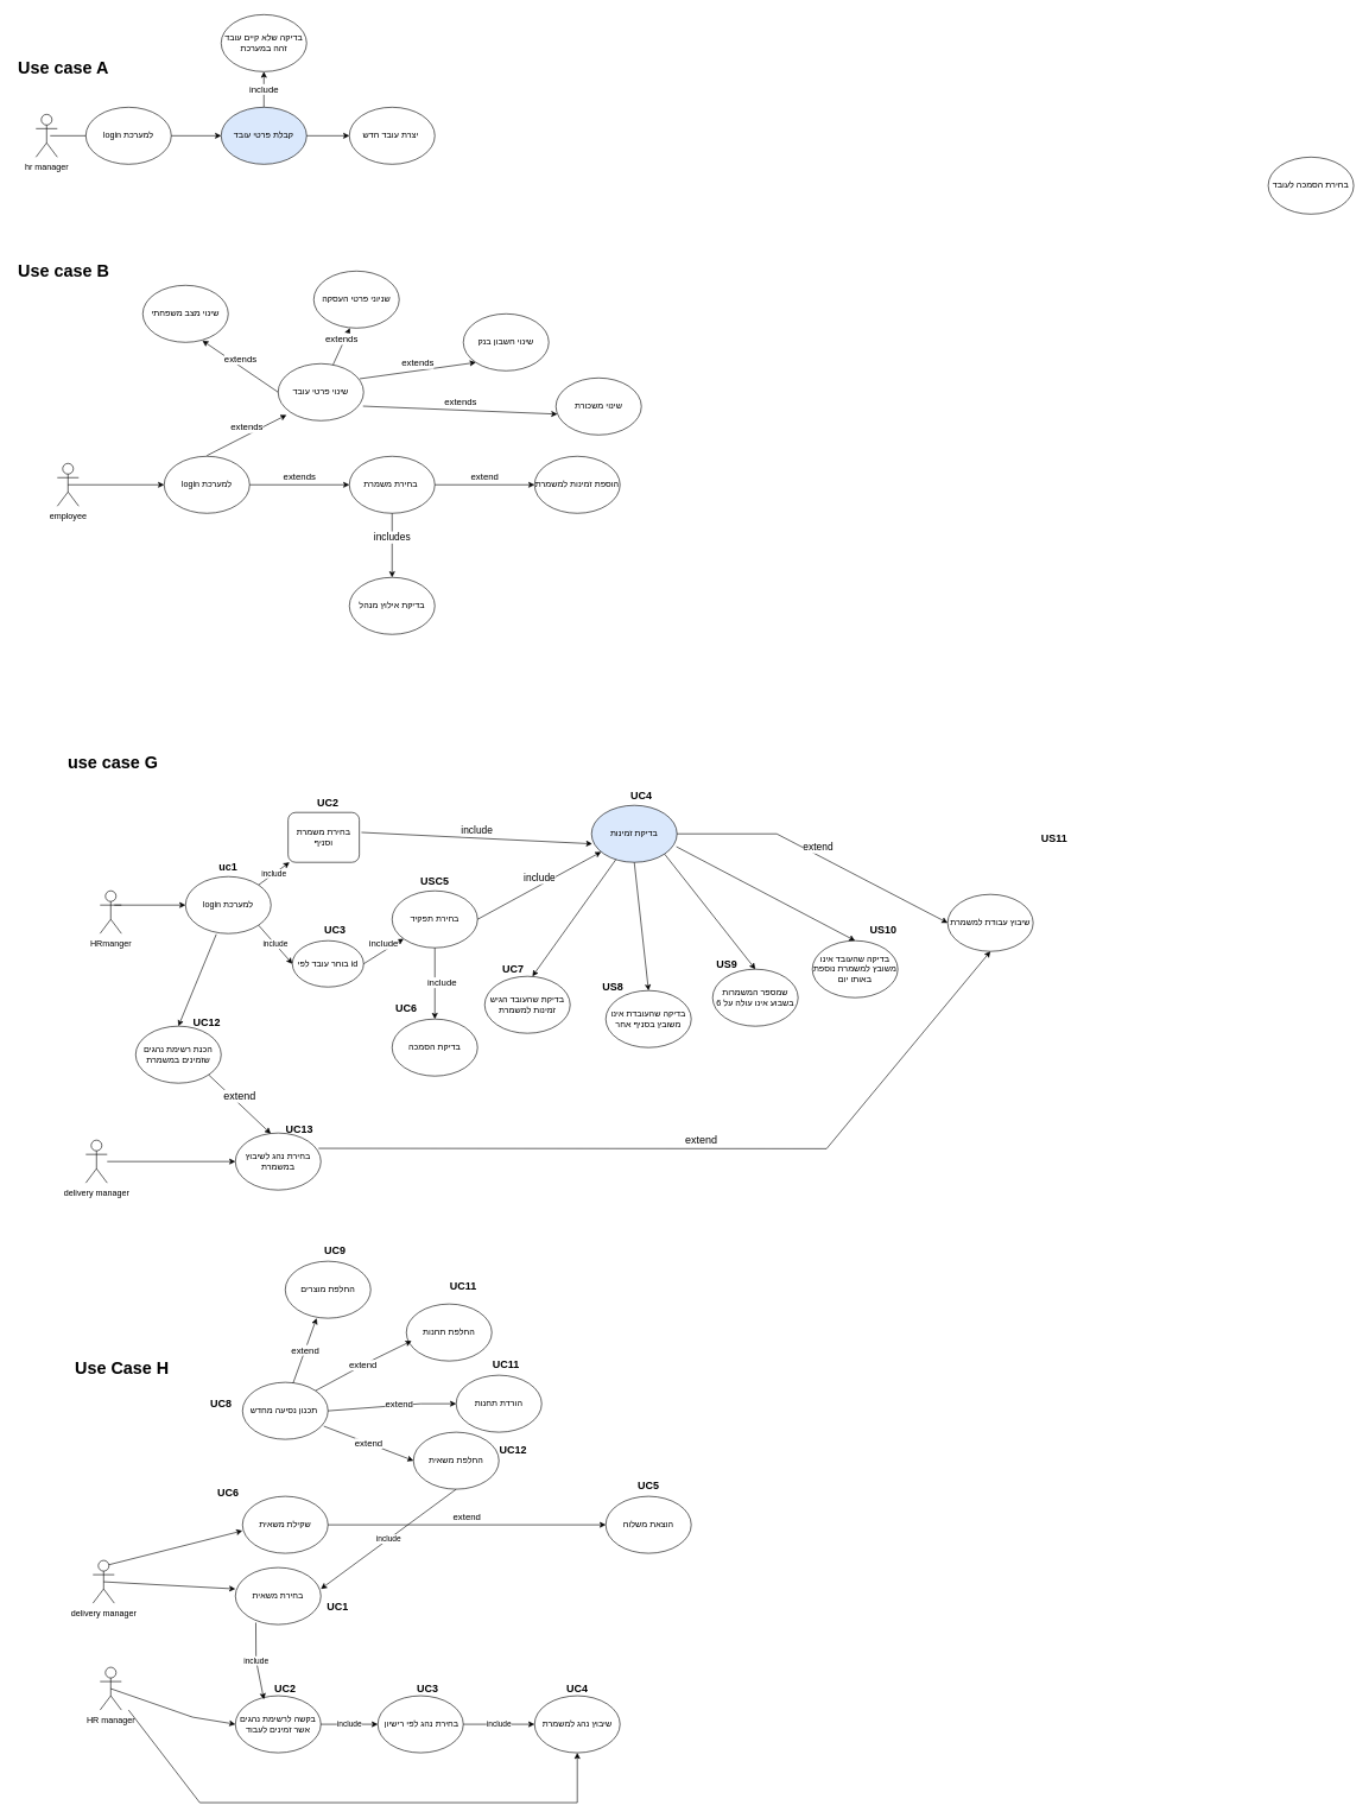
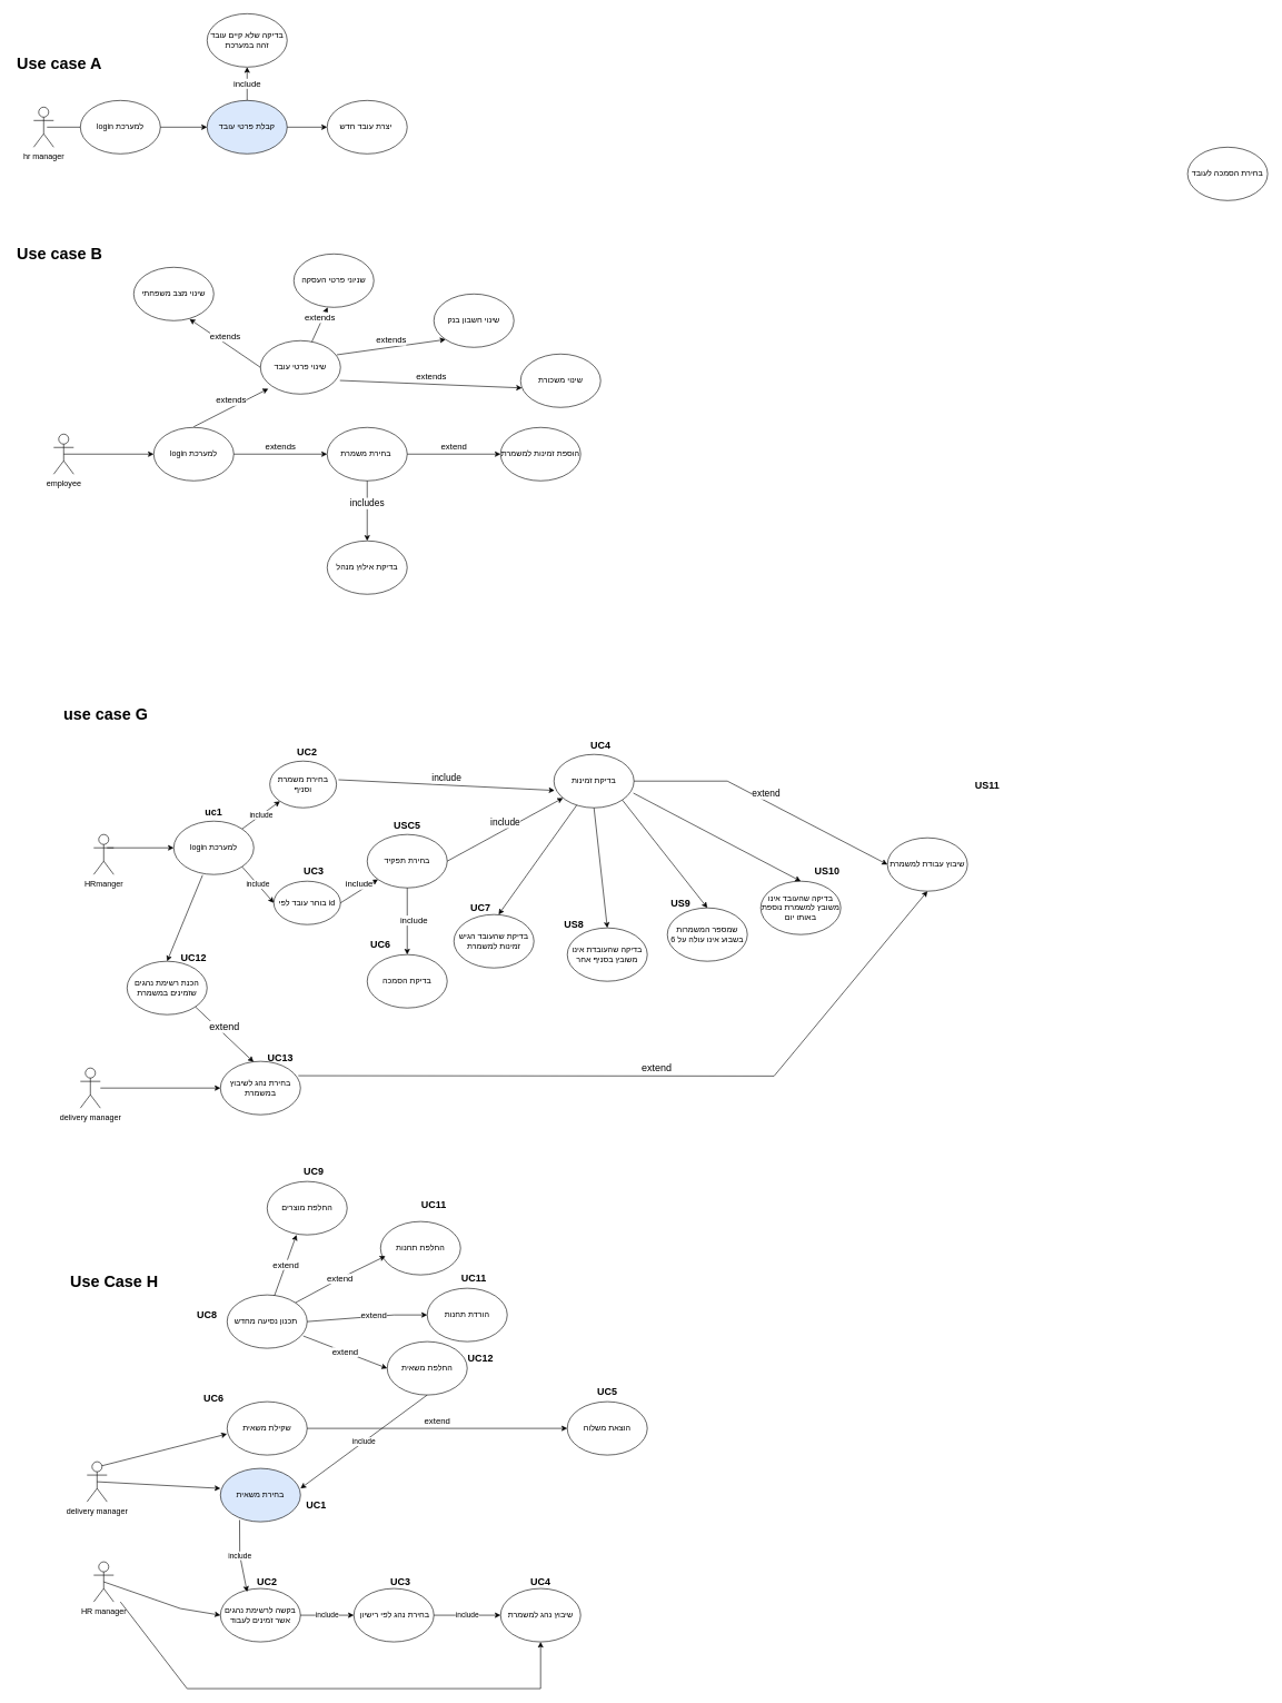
- <mxCell id="10" value="בדיקת זמינות" style="ellipse;whiteSpace=wrap;html=1;fillColor=#dae8fc;" parent="1" vertex="1"><mxGeometry x="830" y="1130" width="120" height="80" as="geometry" /></mxCell>
+ <mxCell id="10" value="בדיקת זמינות" style="ellipse;whiteSpace=wrap;html=1;" parent="1" vertex="1"><mxGeometry x="830" y="1130" width="120" height="80" as="geometry" /></mxCell>
- <mxCell id="7" value="בחירת משמרת וסניף" style="whiteSpace=wrap;html=1;rounded=1;" parent="1" vertex="1"><mxGeometry x="404" y="1140" width="100" height="70" as="geometry" /></mxCell>
+ <mxCell id="7" value="בחירת משמרת וסניף" style="ellipse;whiteSpace=wrap;html=1;" parent="1" vertex="1"><mxGeometry x="404" y="1140" width="100" height="70" as="geometry" /></mxCell>
- <mxCell id="72" value="בחירת משאית" style="ellipse;whiteSpace=wrap;html=1;" parent="1" vertex="1"><mxGeometry x="330" y="2200" width="120" height="80" as="geometry" /></mxCell>
+ <mxCell id="72" value="בחירת משאית" style="ellipse;whiteSpace=wrap;html=1;fillColor=#dae8fc;" parent="1" vertex="1"><mxGeometry x="330" y="2200" width="120" height="80" as="geometry" /></mxCell>
